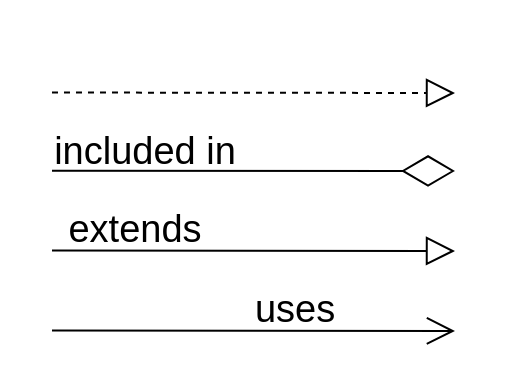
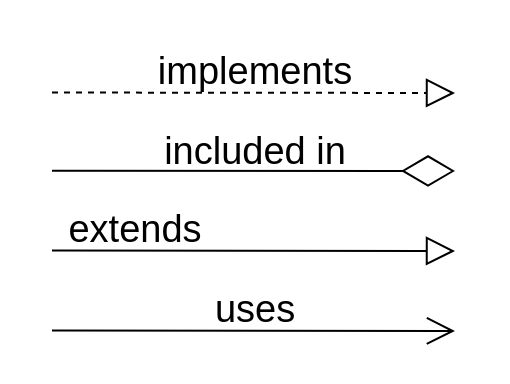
+ <mxCell id="2" value="implements" style="text;html=1;align=center;verticalAlign=middle;resizable=0;points=[];autosize=1;fontSize=19;labelBackgroundColor=#ffffff;" vertex="1" parent="1"><mxGeometry x="67" y="20.76" width="110" height="30" as="geometry" /></mxCell>
- <mxCell id="4" value="included in" style="text;html=1;align=center;verticalAlign=middle;resizable=0;points=[];autosize=1;fontSize=19;labelBackgroundColor=#ffffff;" vertex="1" parent="1"><mxGeometry x="12" y="60.76" width="110" height="30" as="geometry" /></mxCell>
+ <mxCell id="4" value="included in" style="text;html=1;align=center;verticalAlign=middle;resizable=0;points=[];autosize=1;fontSize=19;labelBackgroundColor=#ffffff;" vertex="1" parent="1"><mxGeometry x="67" y="60.76" width="110" height="30" as="geometry" /></mxCell>
- <mxCell id="5" value="uses" style="text;html=1;align=center;verticalAlign=middle;resizable=0;points=[];autosize=1;fontSize=19;labelBackgroundColor=#ffffff;" vertex="1" parent="1"><mxGeometry x="112" y="139.76" width="60" height="30" as="geometry" /></mxCell>
+ <mxCell id="5" value="uses" style="text;html=1;align=center;verticalAlign=middle;resizable=0;points=[];autosize=1;fontSize=19;labelBackgroundColor=#ffffff;" vertex="1" parent="1"><mxGeometry x="92" y="139.76" width="60" height="30" as="geometry" /></mxCell>
